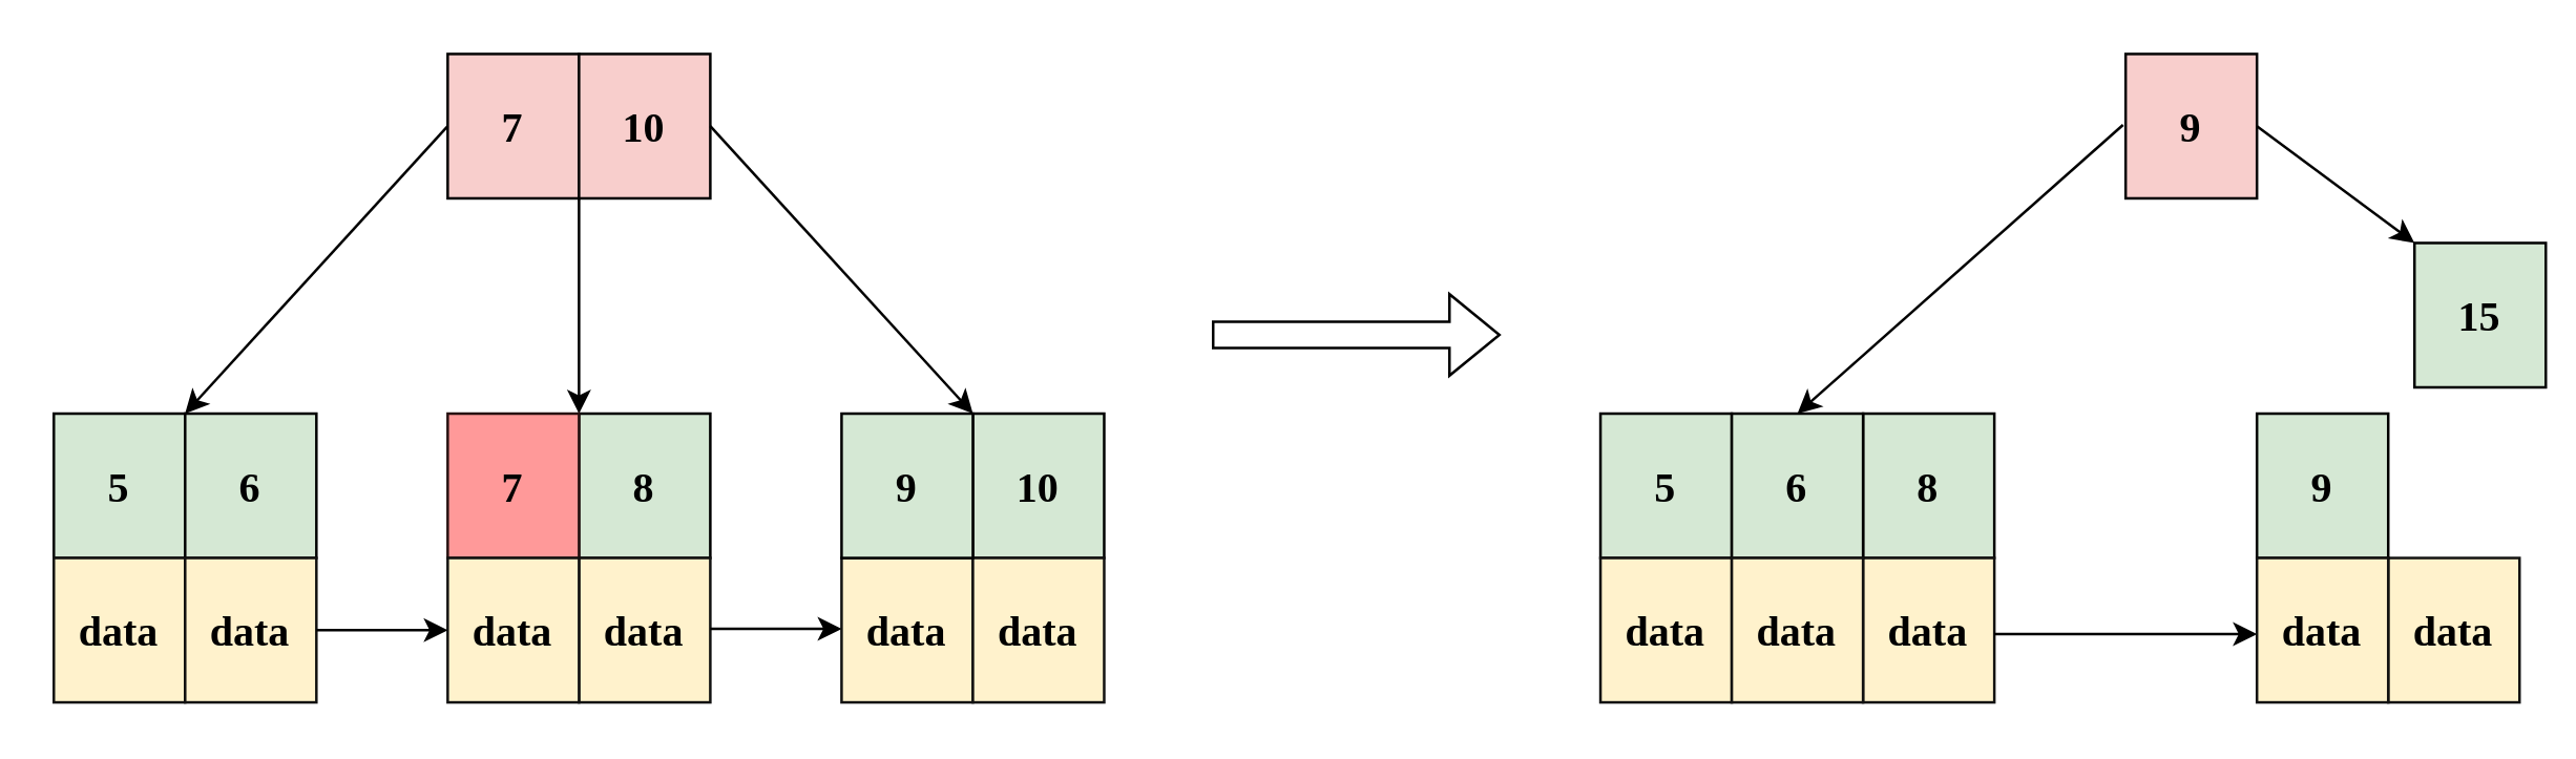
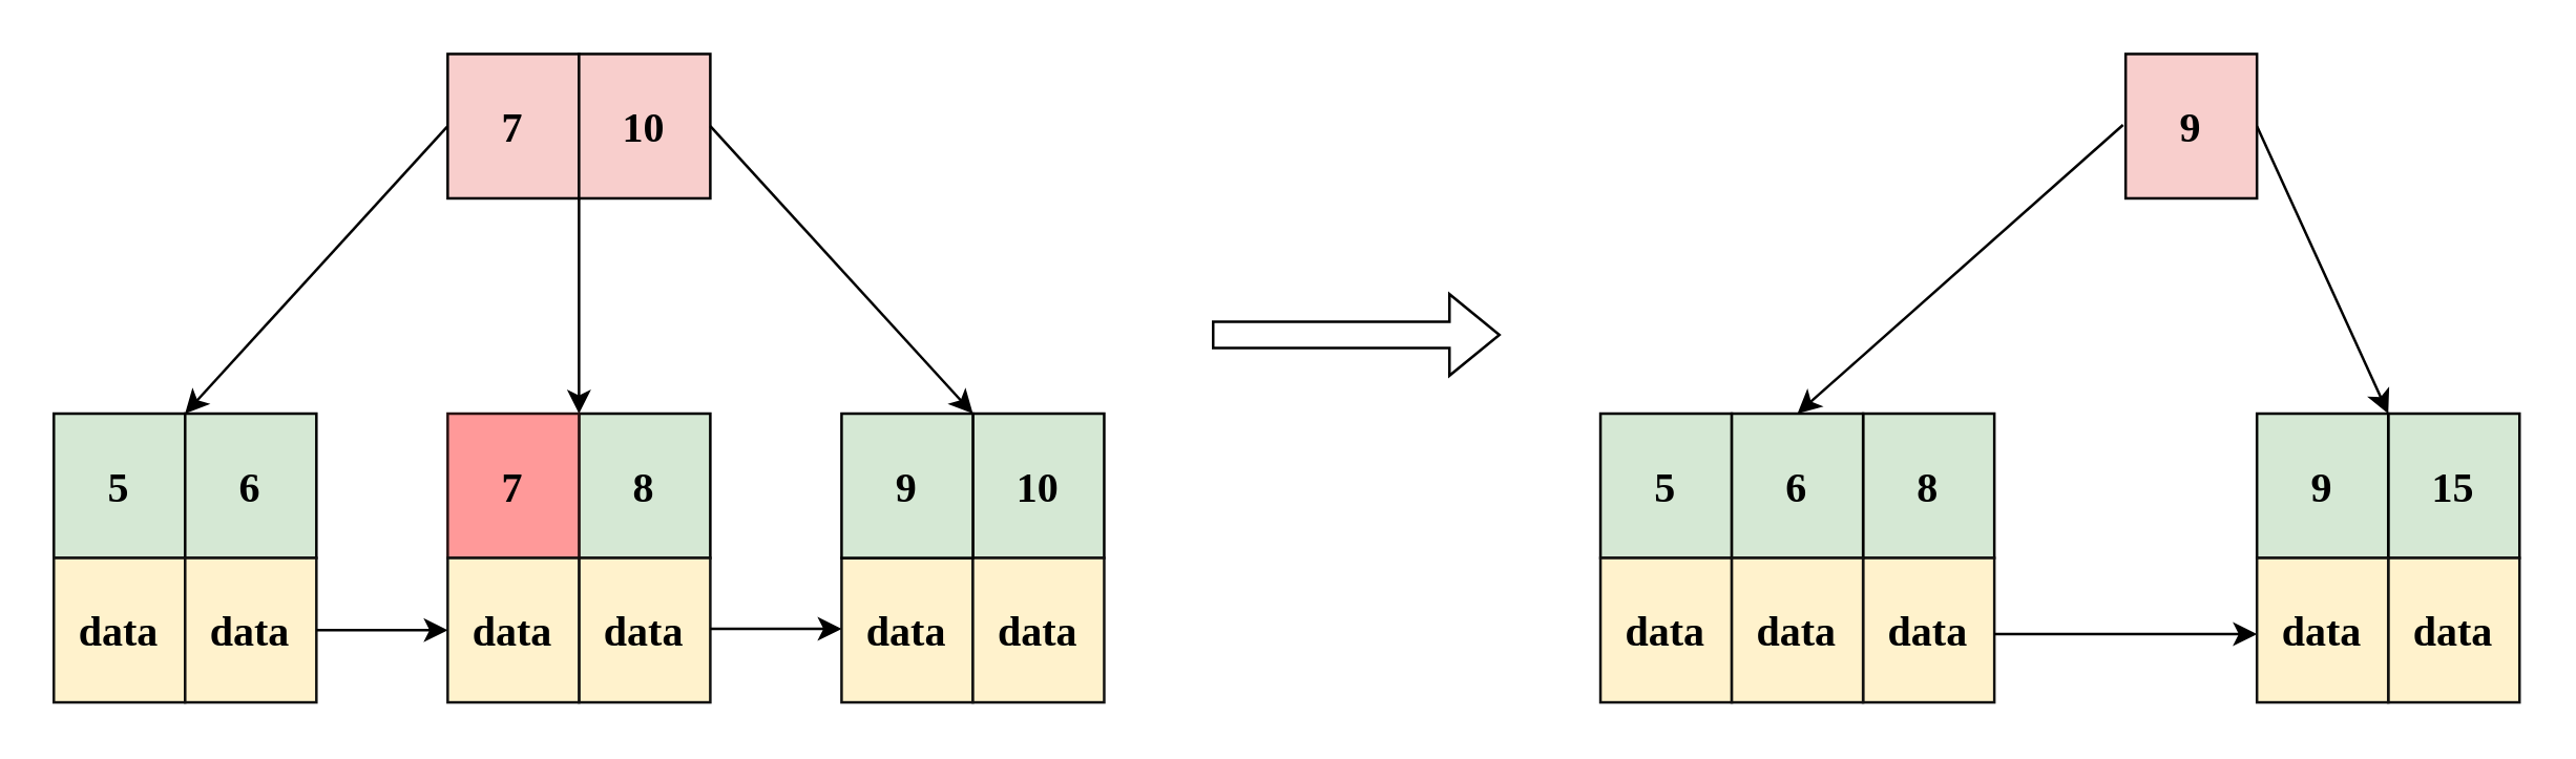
- <mxCell id="22" value="&lt;b&gt;&lt;font face=&quot;Verdana&quot; style=&quot;font-size: 16px;&quot;&gt;15&lt;/font&gt;&lt;/b&gt;" style="rounded=0;whiteSpace=wrap;html=1;fillColor=#d5e8d4;strokeColor=#000000;" parent="1" vertex="1"><mxGeometry x="919" y="92" width="50" height="55" as="geometry" /></mxCell>
+ <mxCell id="22" value="&lt;b&gt;&lt;font face=&quot;Verdana&quot; style=&quot;font-size: 16px;&quot;&gt;15&lt;/font&gt;&lt;/b&gt;" style="rounded=0;whiteSpace=wrap;html=1;fillColor=#d5e8d4;strokeColor=#000000;" parent="1" vertex="1"><mxGeometry x="909" y="157" width="50" height="55" as="geometry" /></mxCell>
